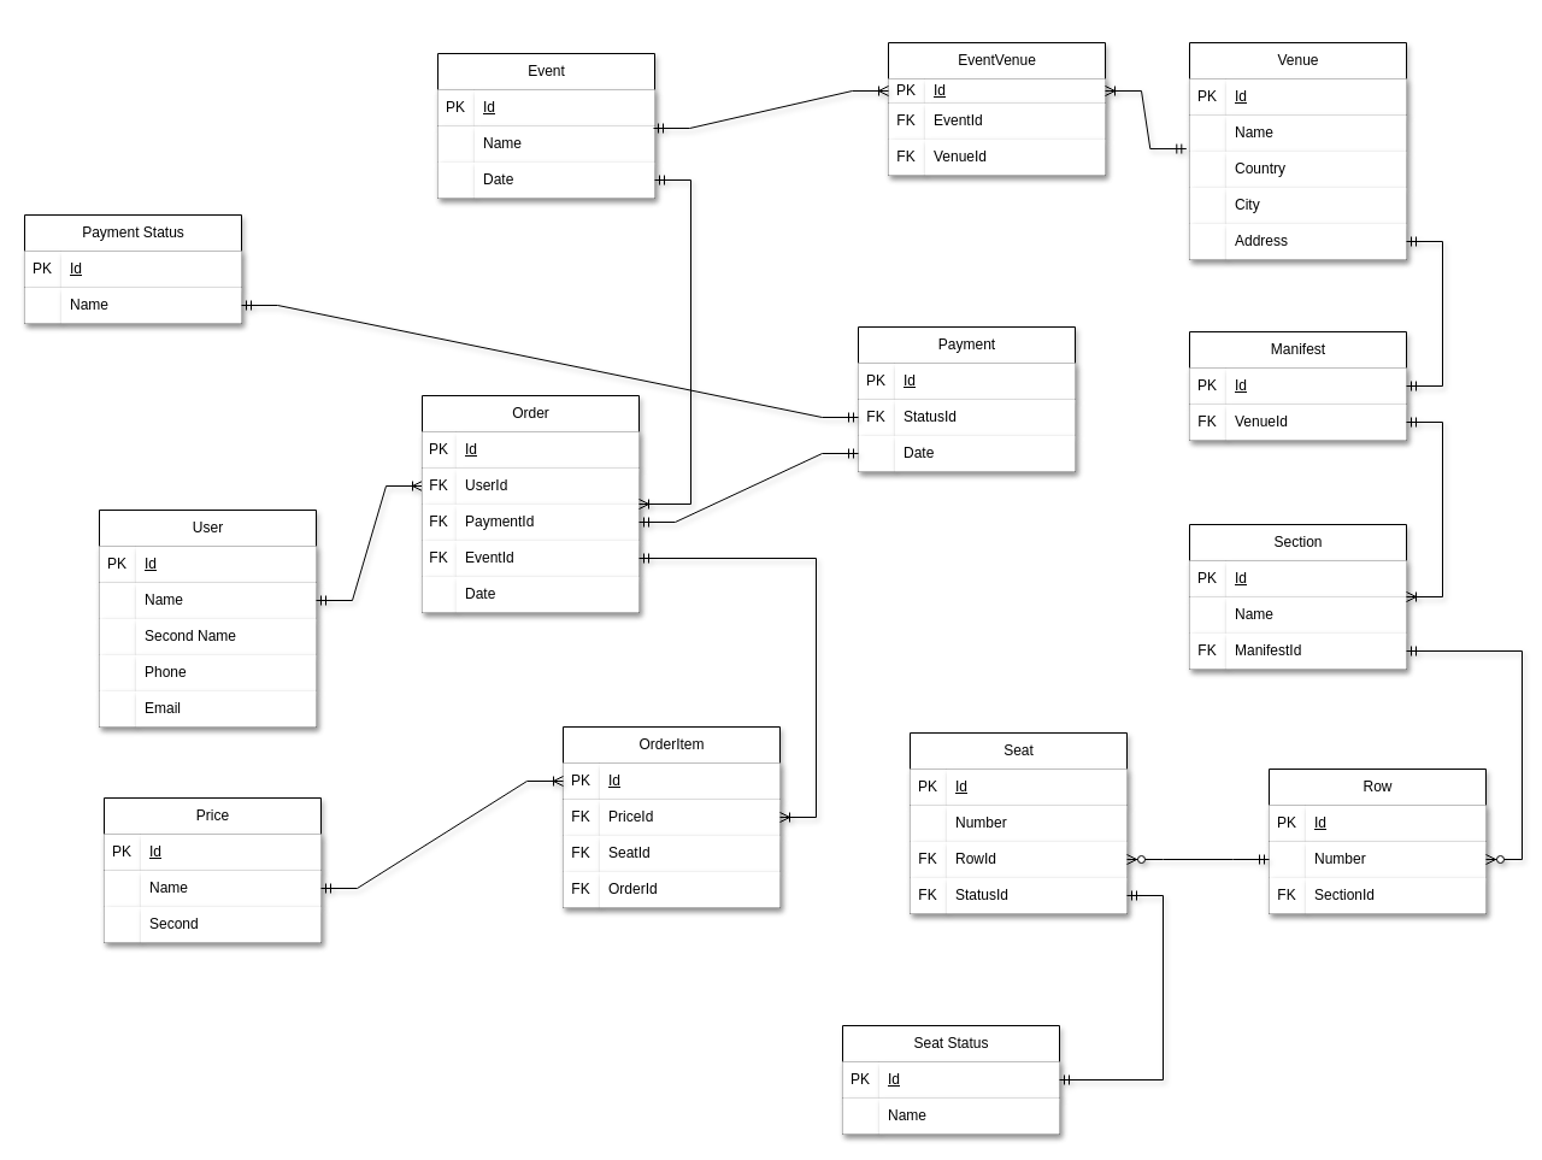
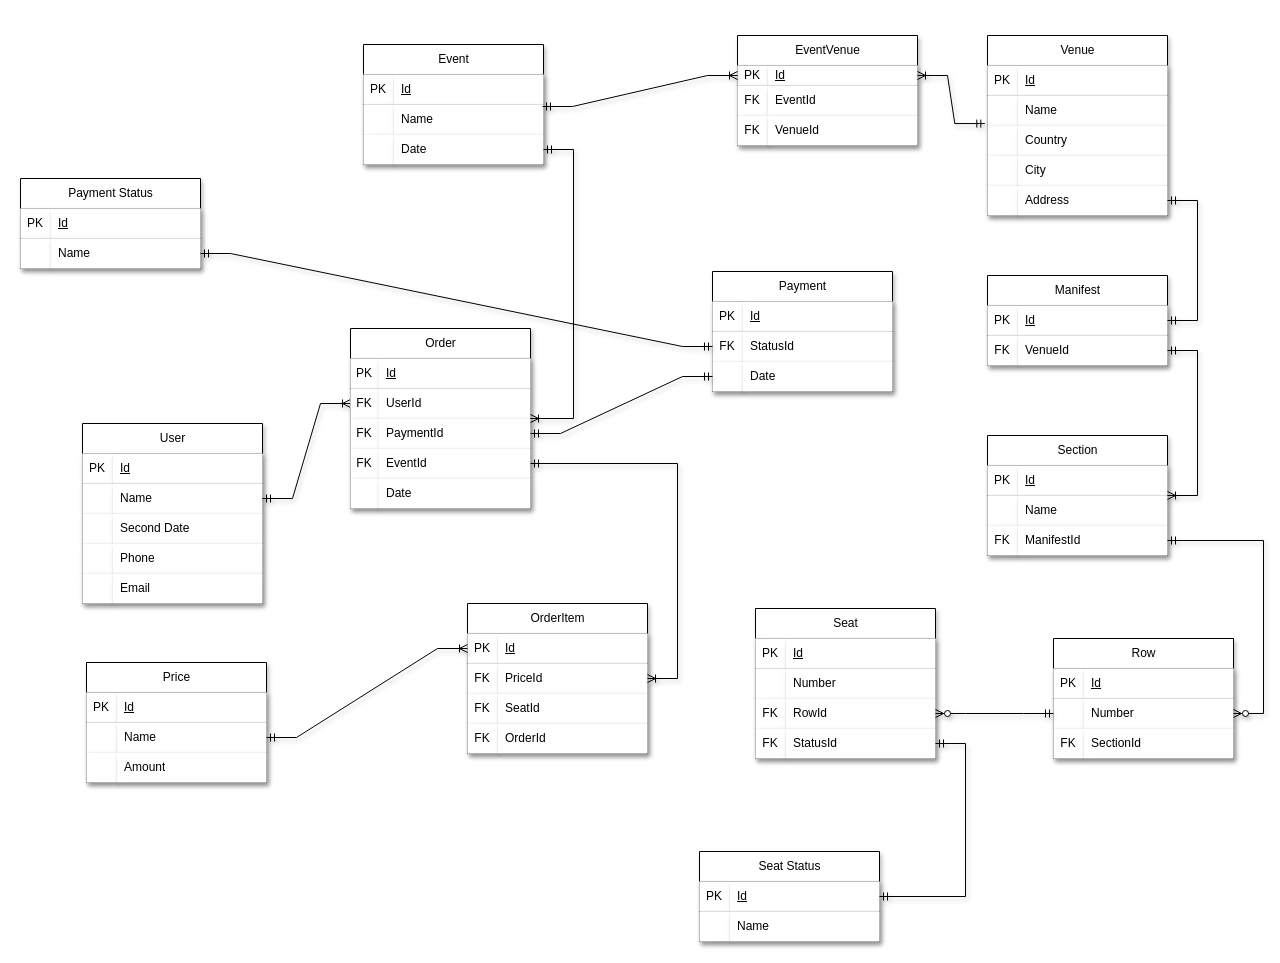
- <mxCell id="143" value="Second Name" style="shape=partialRectangle;connectable=0;top=0;left=0;bottom=0;right=0;align=left;spacingLeft=6;overflow=hidden;whiteSpace=wrap;html=1;fontStyle=0;shadow=1;" parent="141" vertex="1"><mxGeometry x="30" width="150" height="30" as="geometry"><mxRectangle width="150" height="30" as="alternateBounds" /></mxGeometry></mxCell>
+ <mxCell id="143" value="Second Date" style="shape=partialRectangle;connectable=0;top=0;left=0;bottom=0;right=0;align=left;spacingLeft=6;overflow=hidden;whiteSpace=wrap;html=1;fontStyle=0;shadow=1;" parent="141" vertex="1"><mxGeometry x="30" width="150" height="30" as="geometry"><mxRectangle width="150" height="30" as="alternateBounds" /></mxGeometry></mxCell>
- <mxCell id="99" value="Second" style="shape=partialRectangle;connectable=0;top=0;left=0;bottom=0;right=0;align=left;spacingLeft=6;overflow=hidden;whiteSpace=wrap;html=1;fontStyle=0;shadow=1;" parent="97" vertex="1"><mxGeometry x="30" width="150" height="30" as="geometry"><mxRectangle width="150" height="30" as="alternateBounds" /></mxGeometry></mxCell>
+ <mxCell id="99" value="Amount" style="shape=partialRectangle;connectable=0;top=0;left=0;bottom=0;right=0;align=left;spacingLeft=6;overflow=hidden;whiteSpace=wrap;html=1;fontStyle=0;shadow=1;" parent="97" vertex="1"><mxGeometry x="30" width="150" height="30" as="geometry"><mxRectangle width="150" height="30" as="alternateBounds" /></mxGeometry></mxCell>
